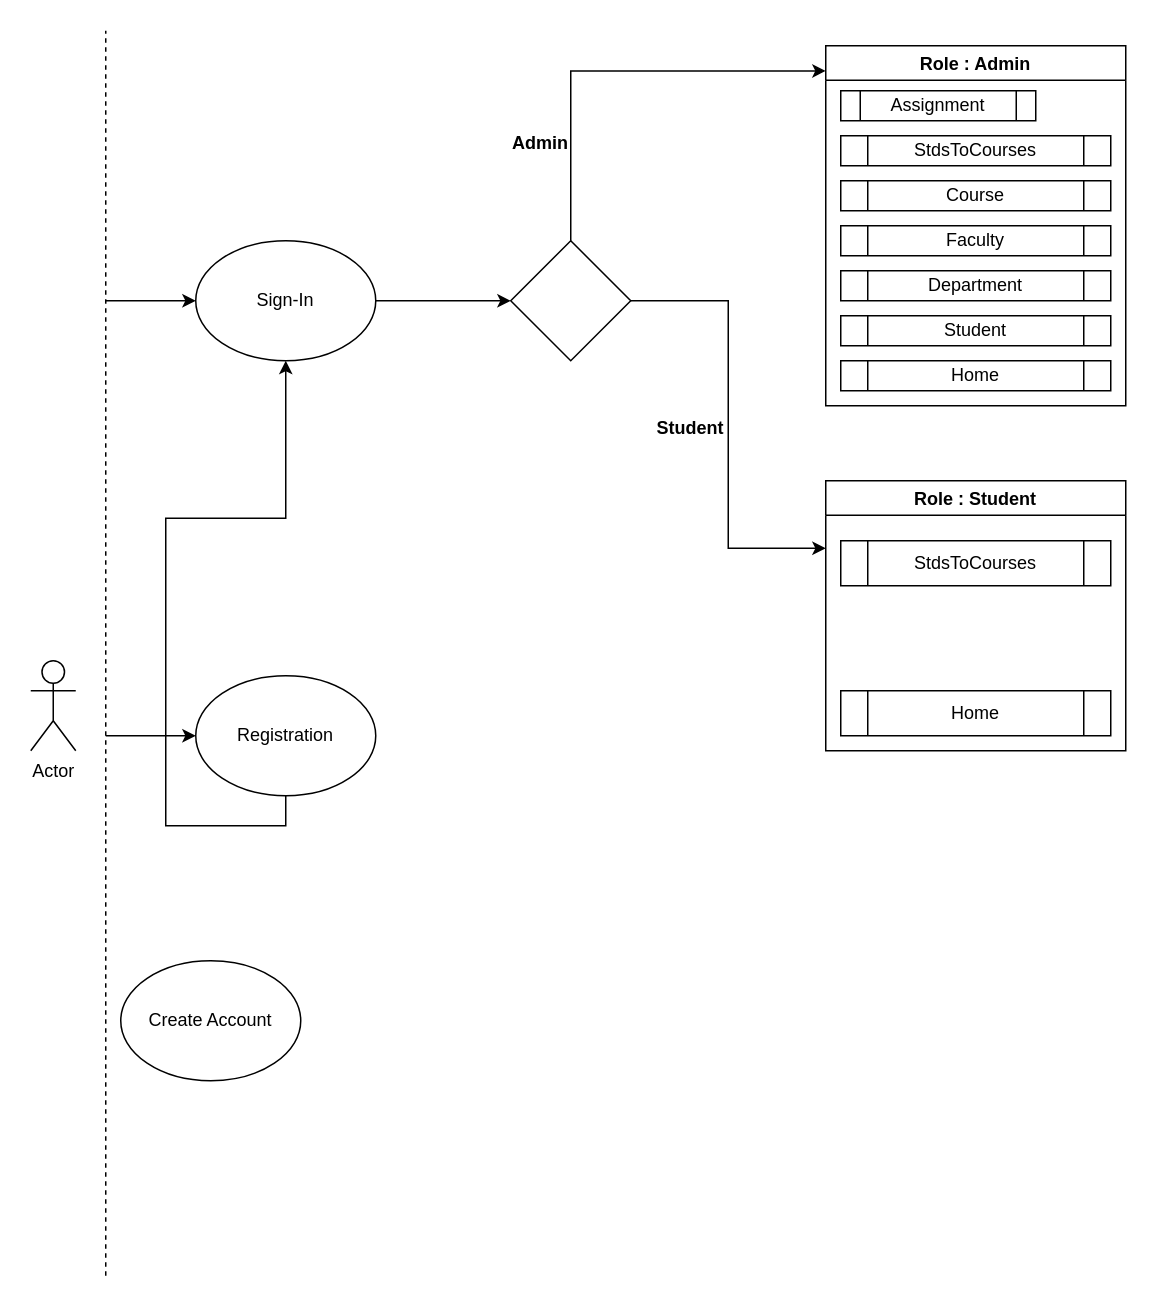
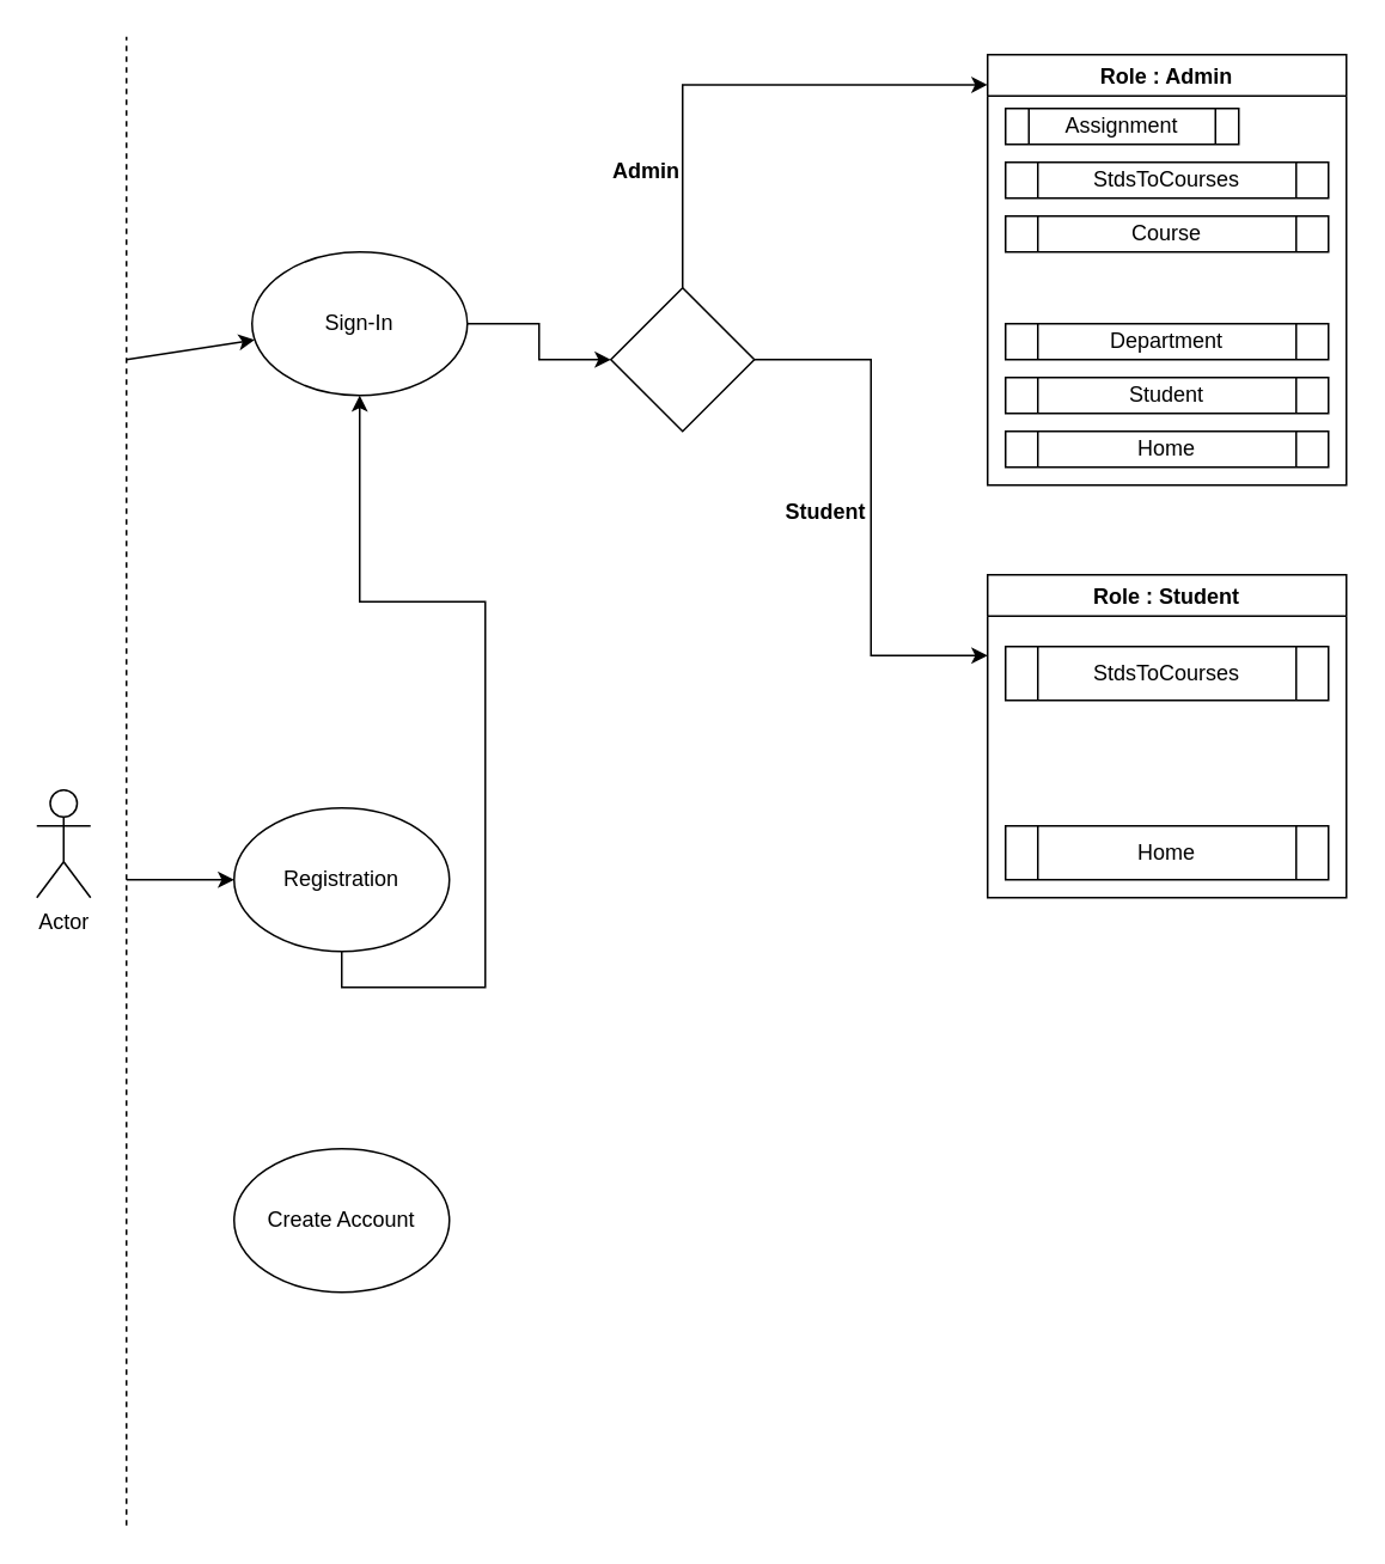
- <mxCell id="15" value="Faculty" style="shape=process;whiteSpace=wrap;html=1;backgroundOutline=1;" vertex="1" parent="11"><mxGeometry x="10" y="120" width="180" height="20" as="geometry" /></mxCell>
- <mxCell id="5" value="Sign-In" style="ellipse;whiteSpace=wrap;html=1;" vertex="1" parent="1"><mxGeometry x="130" y="160" width="120" height="80" as="geometry" /></mxCell>
+ <mxCell id="5" value="Sign-In" style="ellipse;whiteSpace=wrap;html=1;" vertex="1" parent="1"><mxGeometry x="140" y="140" width="120" height="80" as="geometry" /></mxCell>
- <mxCell id="25" value="Create Account" style="ellipse;whiteSpace=wrap;html=1;" vertex="1" parent="1"><mxGeometry x="80" y="640" width="120" height="80" as="geometry" /></mxCell>
+ <mxCell id="25" value="Create Account" style="ellipse;whiteSpace=wrap;html=1;" vertex="1" parent="1"><mxGeometry x="130" y="640" width="120" height="80" as="geometry" /></mxCell>
